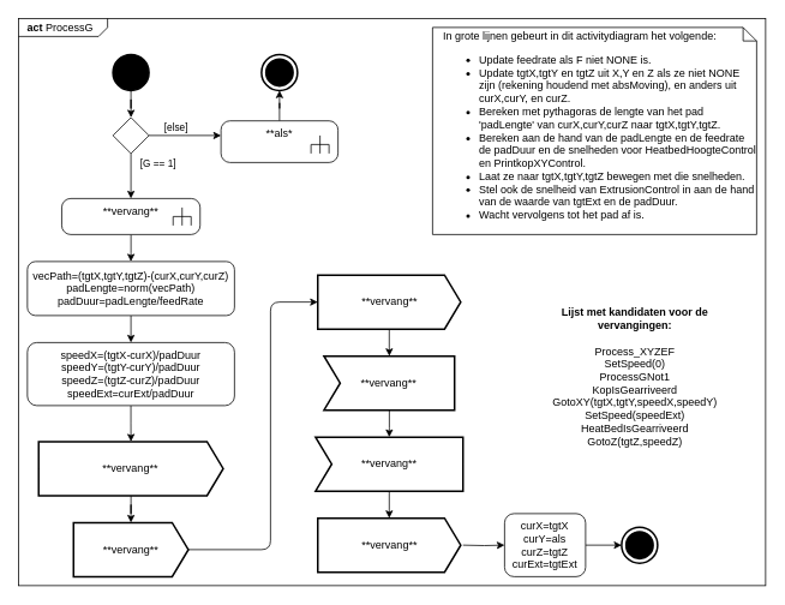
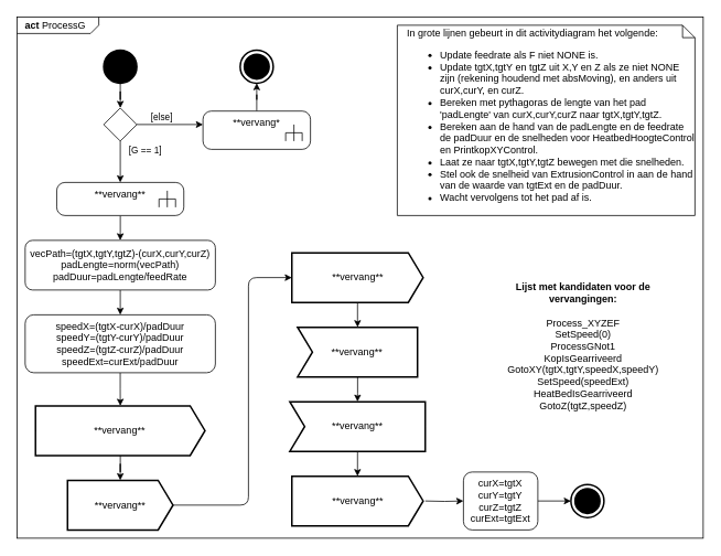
- <mxCell id="14" value="**als*" style="html=1;shape=mxgraph.sysml.callBehAct;whiteSpace=wrap;align=center;verticalAlign=top;" vertex="1" parent="1"><mxGeometry x="245" y="133.75" width="130" height="46.25" as="geometry" /></mxCell>
+ <mxCell id="14" value="**vervang*" style="html=1;shape=mxgraph.sysml.callBehAct;whiteSpace=wrap;align=center;verticalAlign=top;" vertex="1" parent="1"><mxGeometry x="245" y="133.75" width="130" height="46.25" as="geometry" /></mxCell>
- <mxCell id="33" value="curX=tgtX&lt;br&gt;curY=als&lt;br&gt;curZ=tgtZ&lt;br&gt;curExt=tgtExt" style="shape=rect;html=1;rounded=1;whiteSpace=wrap;align=center;" vertex="1" parent="1"><mxGeometry x="560" y="570" width="90" height="70" as="geometry" /></mxCell>
+ <mxCell id="33" value="curX=tgtX&lt;br&gt;curY=tgtY&lt;br&gt;curZ=tgtZ&lt;br&gt;curExt=tgtExt" style="shape=rect;html=1;rounded=1;whiteSpace=wrap;align=center;" vertex="1" parent="1"><mxGeometry x="560" y="570" width="90" height="70" as="geometry" /></mxCell>
